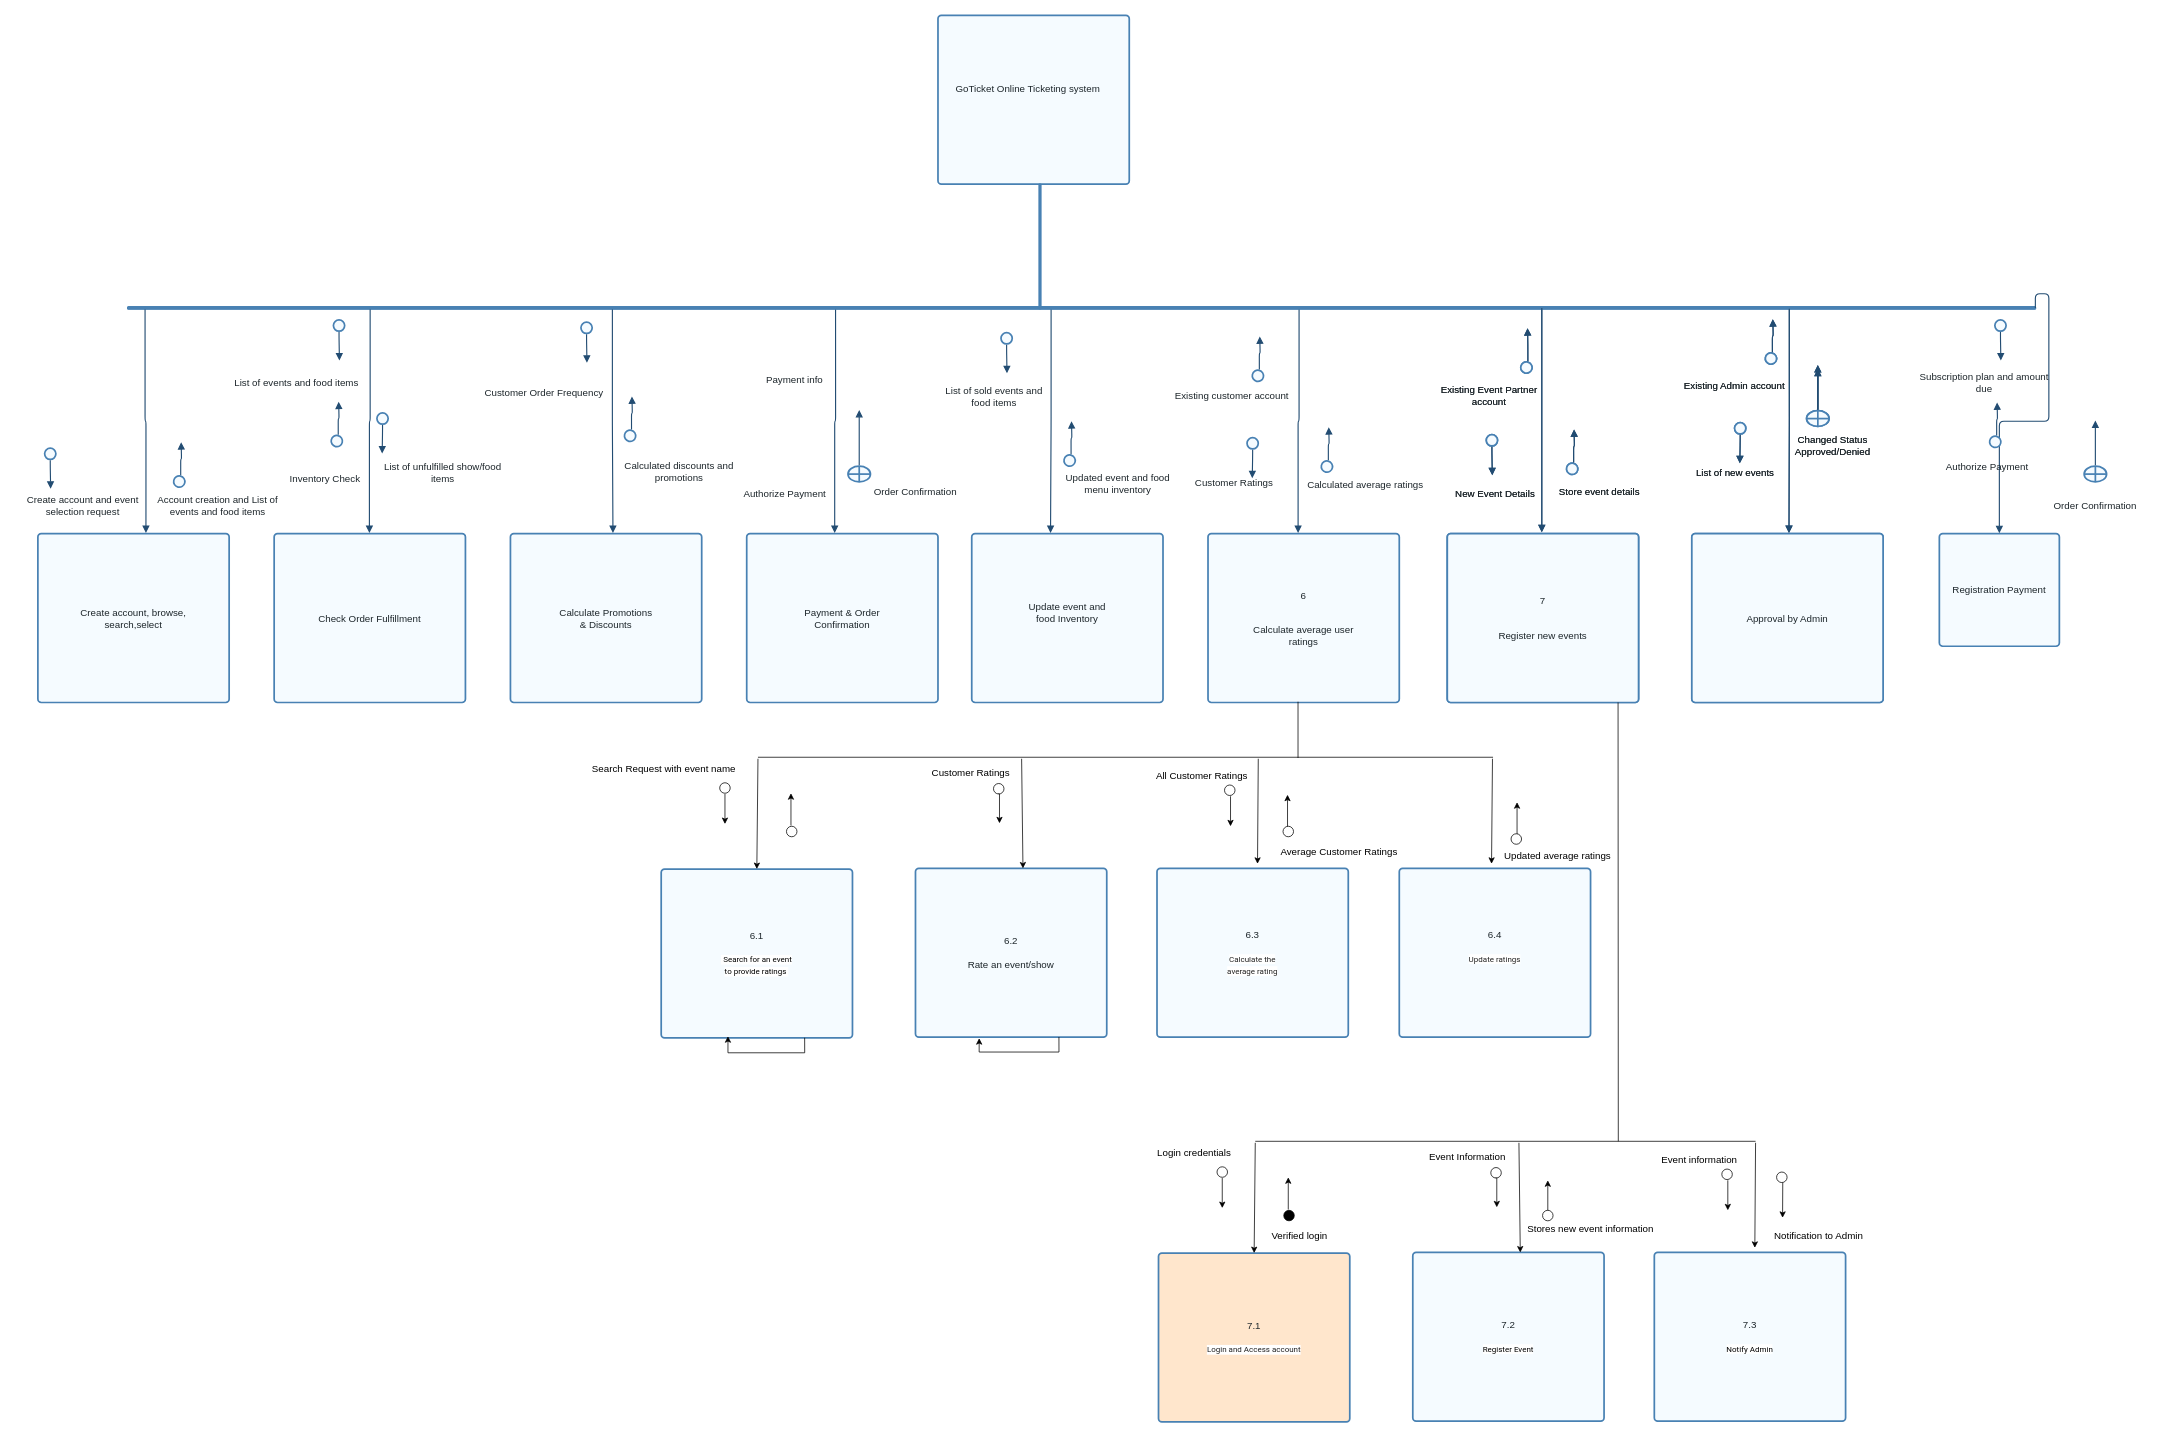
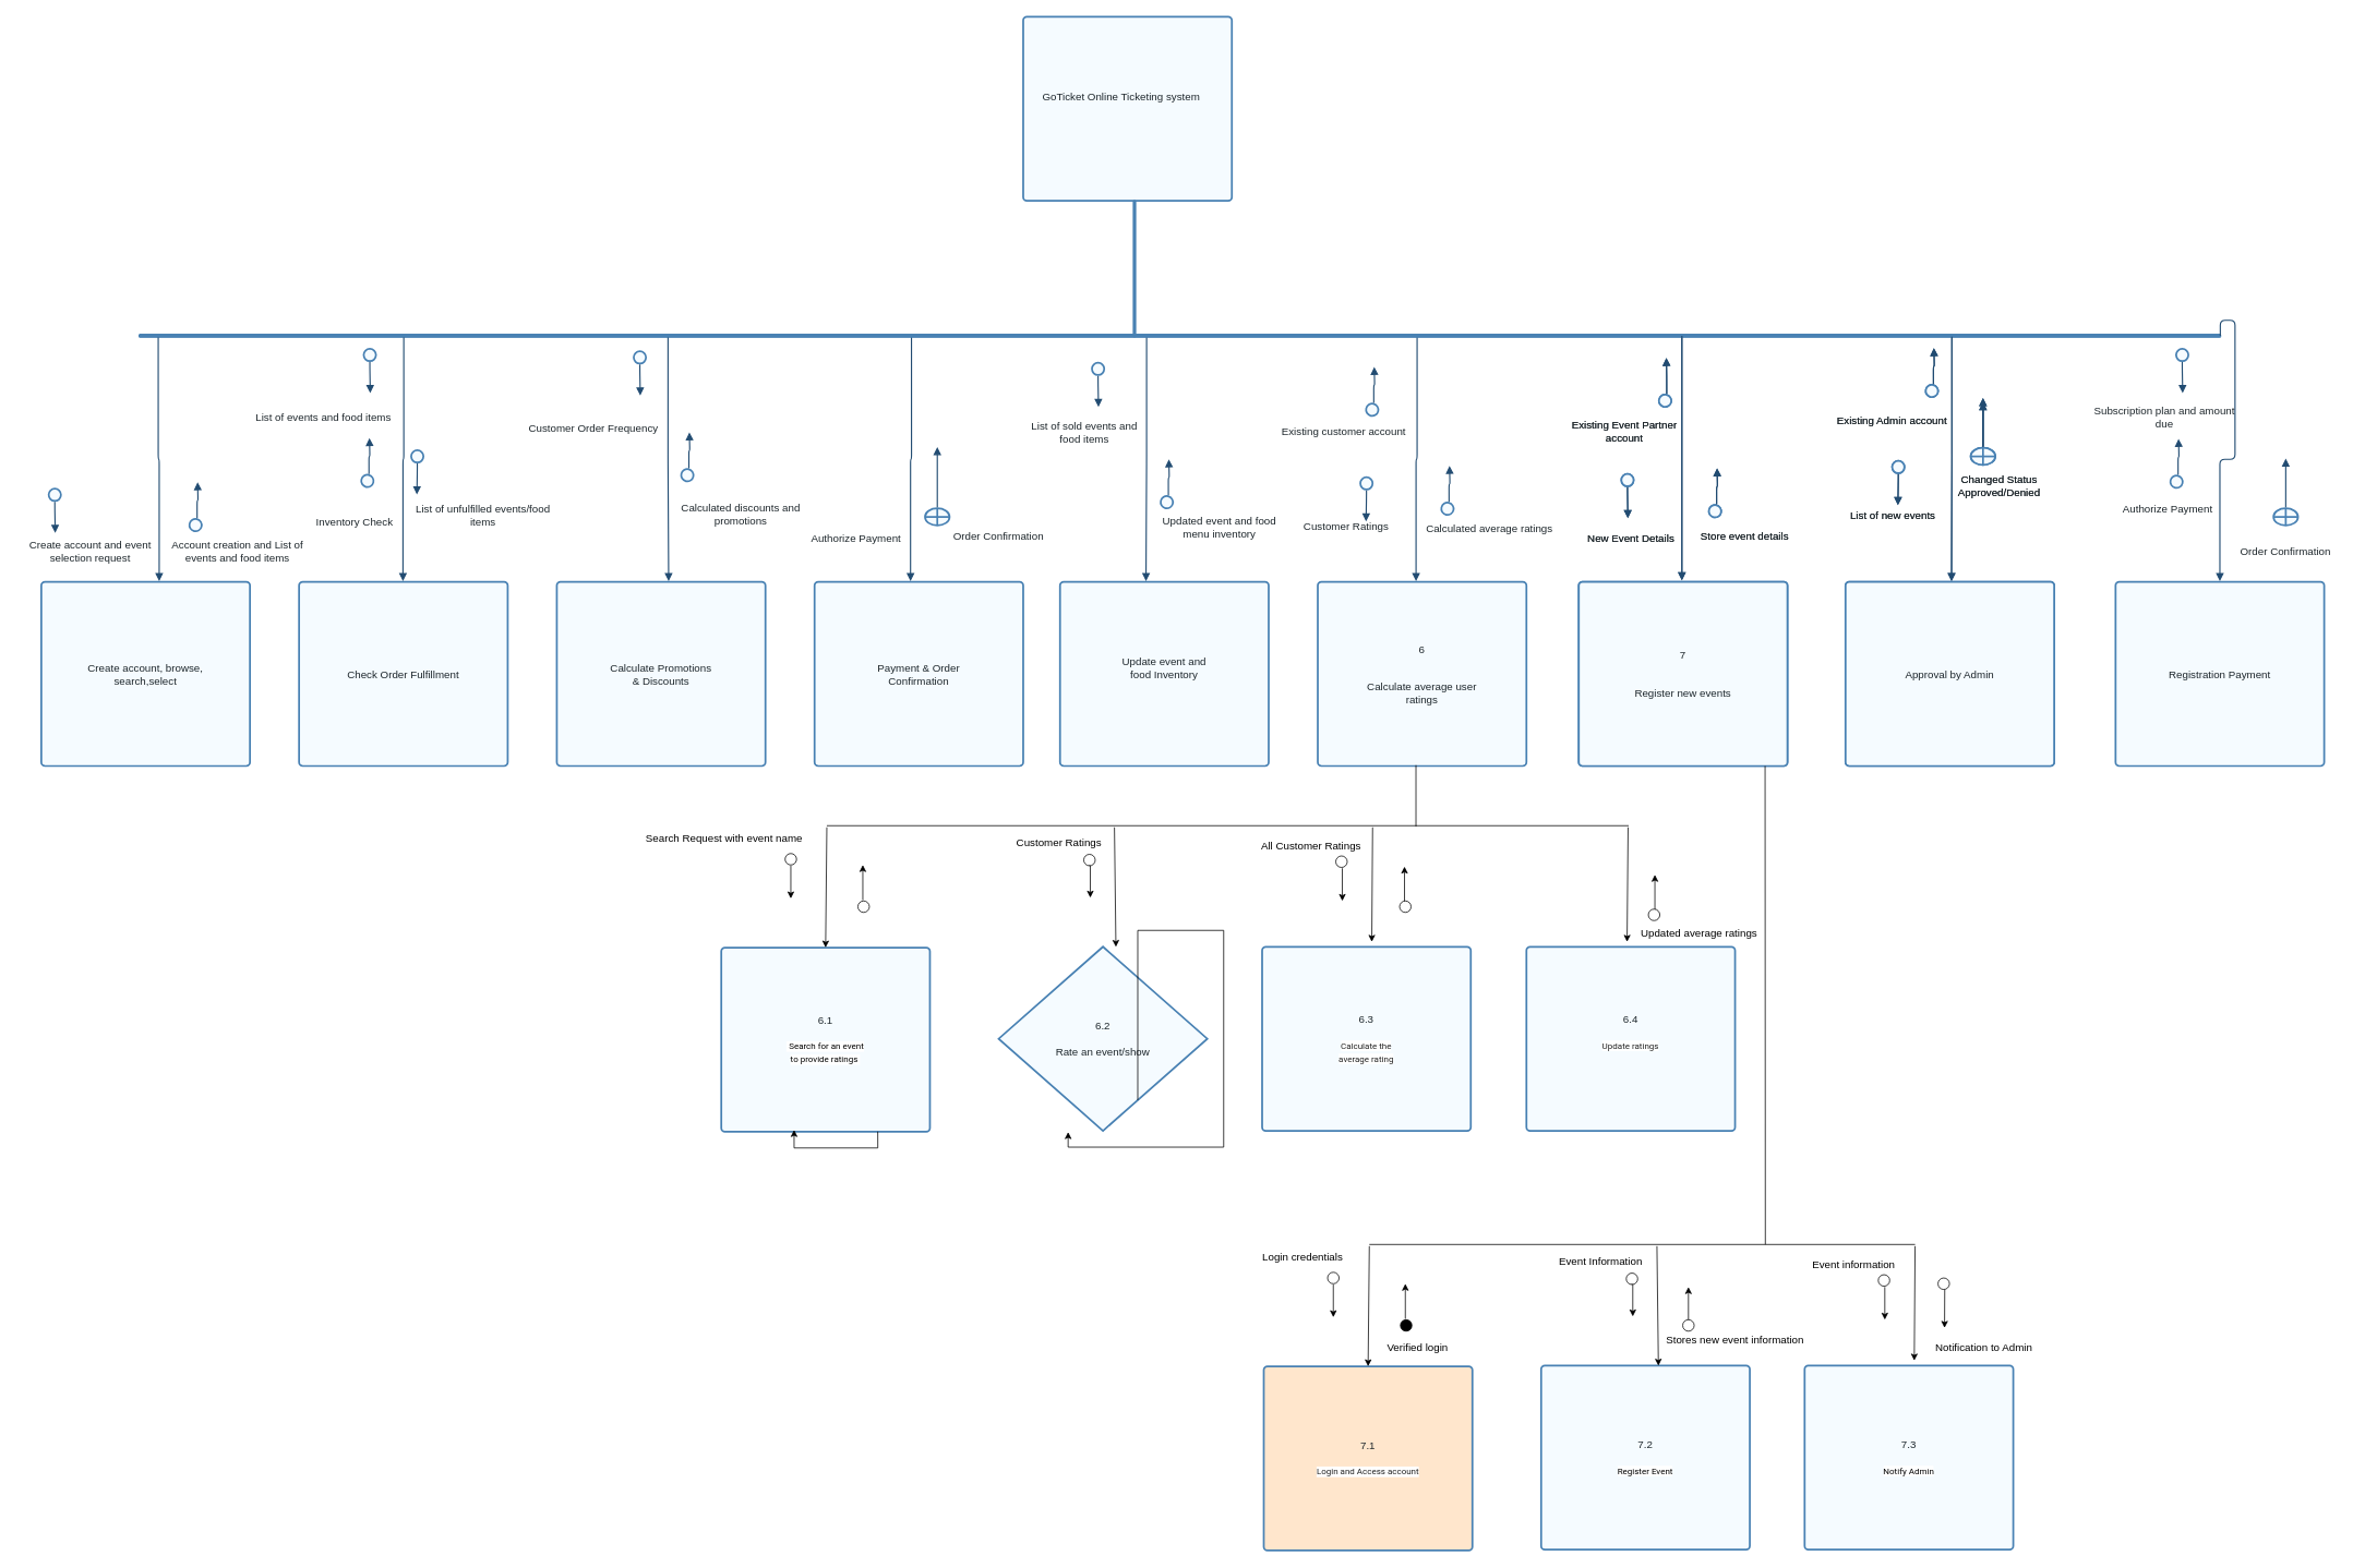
- <mxCell id="35" value="Payment info" style="html=1;overflow=block;blockSpacing=1;whiteSpace=wrap;fontSize=13;fontColor=#1d262b;spacing=3.8;strokeOpacity=0;fillOpacity=0;rounded=1;absoluteArcSize=1;arcSize=9;fillColor=#ffffff;strokeWidth=2.3;" parent="1" vertex="1"><mxGeometry x="969" y="482" width="180" height="45" as="geometry" /></mxCell>
- <mxCell id="76" value="List of unfulfilled show/food items" style="html=1;overflow=block;blockSpacing=1;whiteSpace=wrap;fontSize=13;fontColor=#1d262b;spacing=3.8;strokeOpacity=0;fillOpacity=0;rounded=1;absoluteArcSize=1;arcSize=9;fillColor=#ffffff;strokeWidth=2.3;" parent="1" vertex="1"><mxGeometry x="500" y="606" width="180" height="45" as="geometry" /></mxCell>
+ <mxCell id="76" value="List of unfulfilled events/food items" style="html=1;overflow=block;blockSpacing=1;whiteSpace=wrap;fontSize=13;fontColor=#1d262b;spacing=3.8;strokeOpacity=0;fillOpacity=0;rounded=1;absoluteArcSize=1;arcSize=9;fillColor=#ffffff;strokeWidth=2.3;" parent="1" vertex="1"><mxGeometry x="500" y="606" width="180" height="45" as="geometry" /></mxCell>
- <mxCell id="85" value="Registration Payment" style="html=1;overflow=block;blockSpacing=1;whiteSpace=wrap;fontSize=13;fontColor=#1d262b;spacing=3.8;strokeColor=#4881b3;strokeOpacity=100;rounded=1;absoluteArcSize=1;arcSize=9;fillColor=#F5FBFF;strokeWidth=2.3;" parent="1" vertex="1"><mxGeometry x="2585" y="711" width="160" height="150" as="geometry" /></mxCell>
+ <mxCell id="85" value="Registration Payment" style="html=1;overflow=block;blockSpacing=1;whiteSpace=wrap;fontSize=13;fontColor=#1d262b;spacing=3.8;strokeColor=#4881b3;strokeOpacity=100;rounded=1;absoluteArcSize=1;arcSize=9;fillColor=#F5FBFF;strokeWidth=2.3;" parent="1" vertex="1"><mxGeometry x="2585" y="711" width="255" height="225" as="geometry" /></mxCell>
- <mxCell id="144" value="&lt;span id=&quot;docs-internal-guid-ebe25b06-7fff-bd6c-6ac9-a1b90e58e98f&quot;&gt;&lt;span style=&quot;color: rgb(0 , 0 , 0) ; background-color: rgb(255 , 255 , 255) ; font-style: normal ; font-variant: normal ; text-decoration: none ; vertical-align: baseline&quot;&gt;&lt;font style=&quot;font-size: 13px&quot;&gt;Average Customer Ratings&lt;/font&gt;&lt;/span&gt;&lt;/span&gt;" style="text;whiteSpace=wrap;html=1;fontSize=13;fontFamily=Helvetica;fontColor=#000000;" parent="1" vertex="1"><mxGeometry x="1705" y="1121" width="160" height="30" as="geometry" /></mxCell>
- <mxCell id="118" value="6.2&lt;br&gt;&lt;br&gt;Rate an event/show" style="html=1;overflow=block;blockSpacing=1;whiteSpace=wrap;fontSize=13;fontColor=#1d262b;spacing=3.8;strokeColor=#4881b3;strokeOpacity=100;rounded=1;absoluteArcSize=1;arcSize=9;fillColor=#F5FBFF;strokeWidth=2.3;" parent="1" vertex="1"><mxGeometry y="1157" width="255" height="225" as="geometry" x="1220" /></mxCell>
+ <mxCell id="118" value="6.2&lt;br&gt;&lt;br&gt;Rate an event/show" style="rhombus;html=1;overflow=block;blockSpacing=1;whiteSpace=wrap;fontSize=13;fontColor=#1d262b;spacing=3.8;strokeColor=#4881b3;strokeOpacity=100;absoluteArcSize=1;arcSize=9;fillColor=#F5FBFF;strokeWidth=2.3;" parent="1" vertex="1"><mxGeometry y="1157" width="255" height="225" as="geometry" x="1220" /></mxCell>
